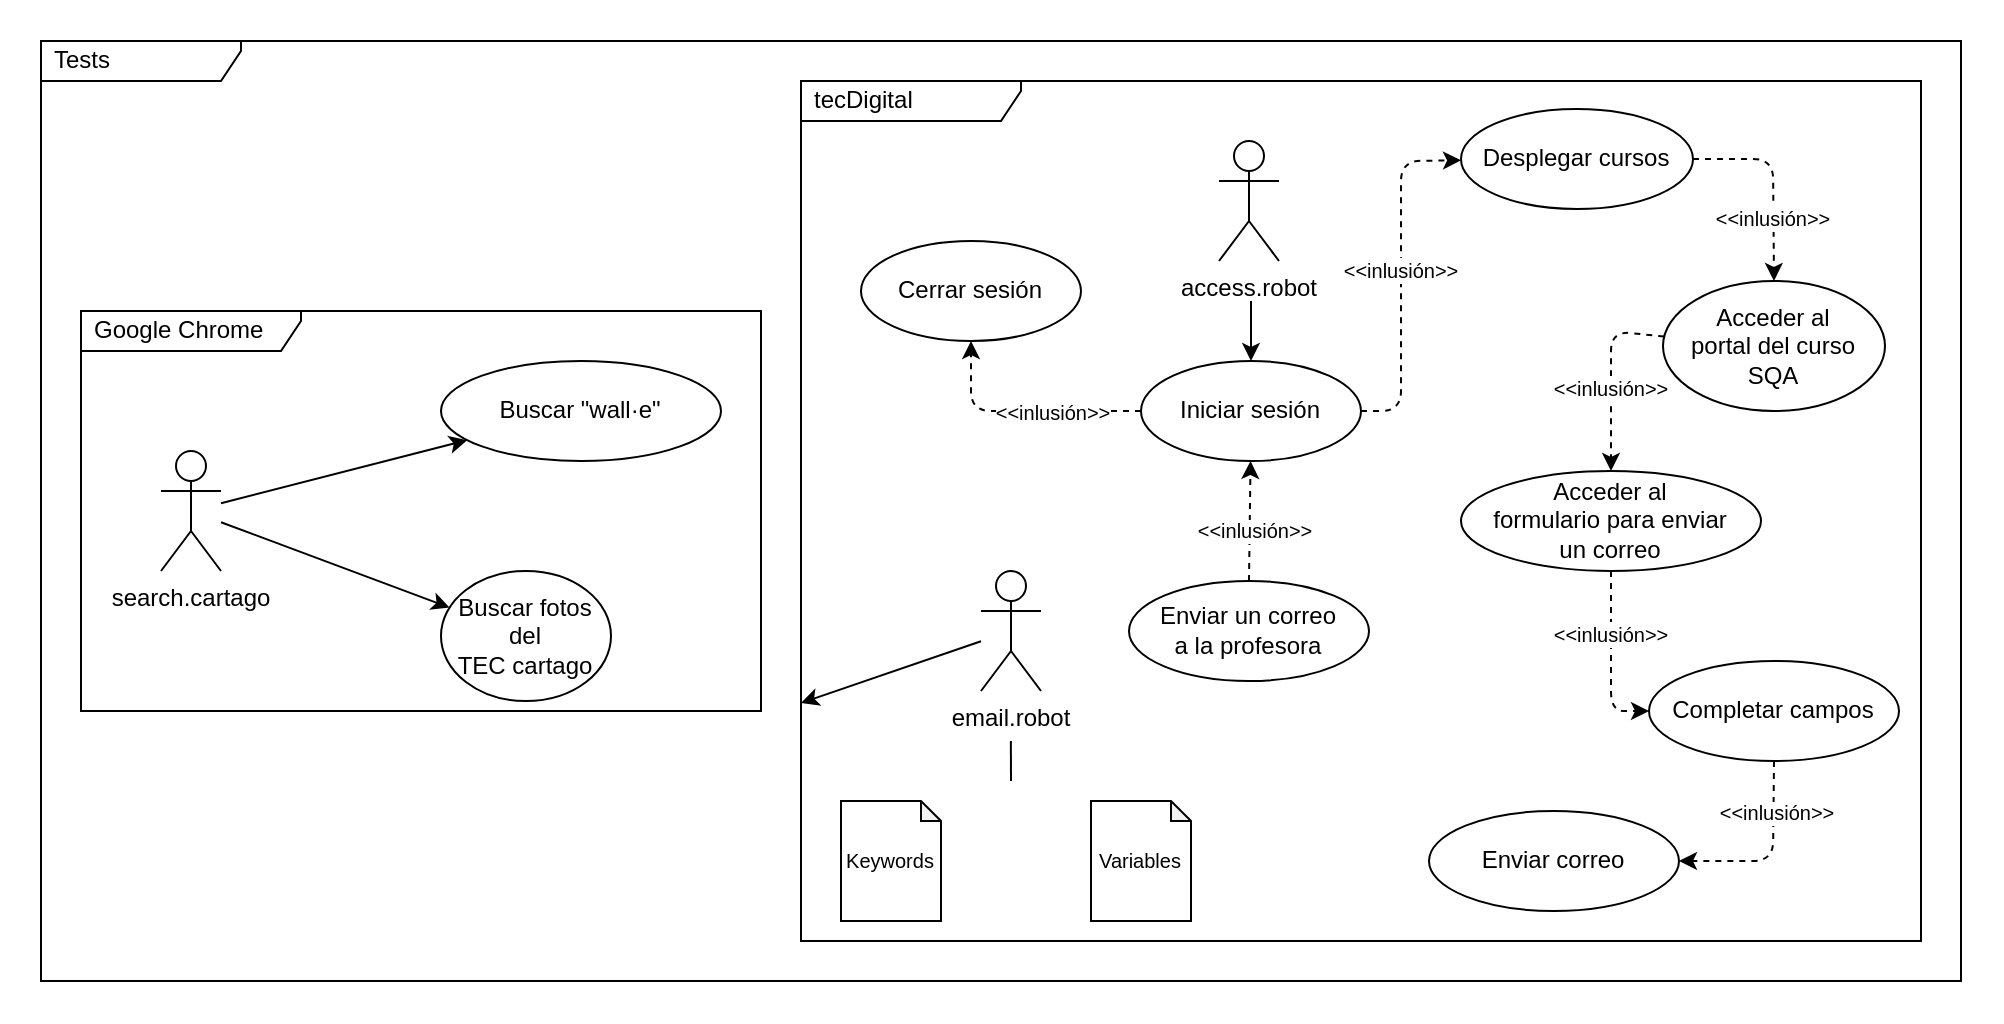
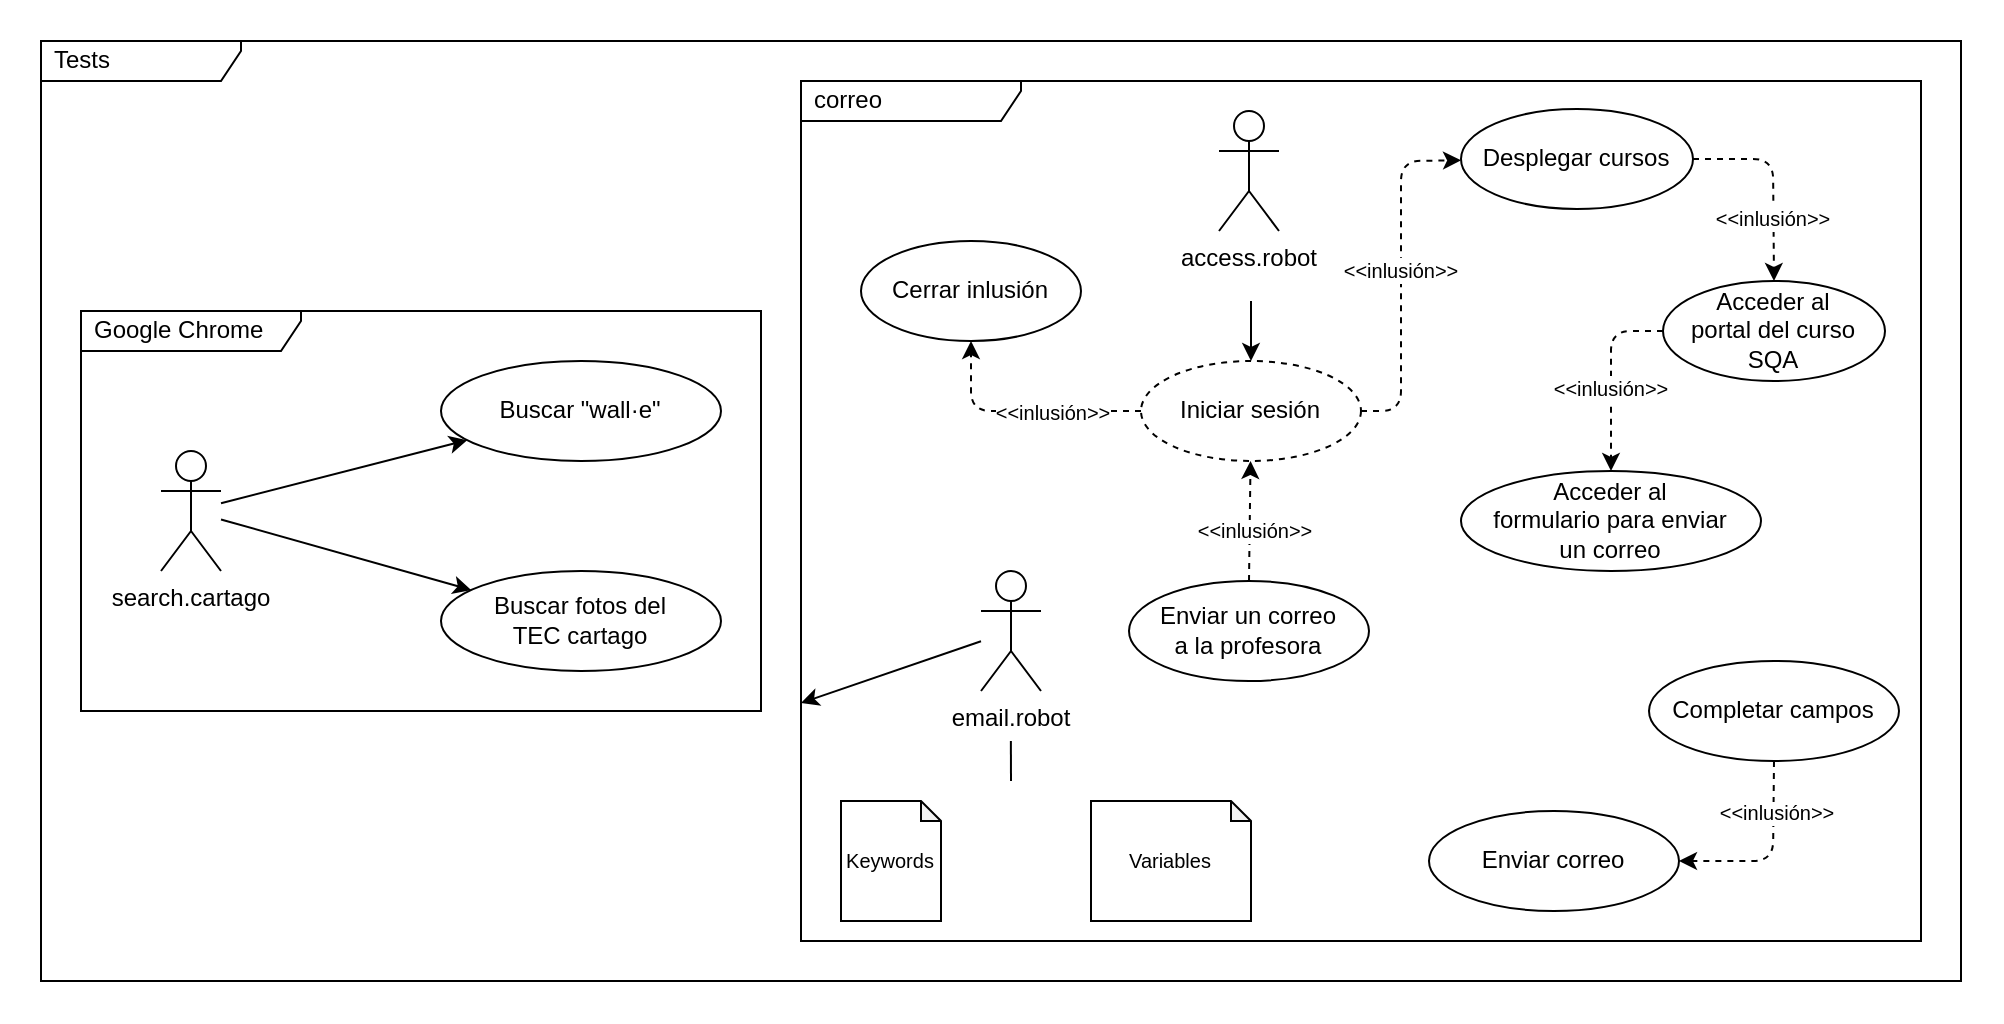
- <mxCell id="5" value="tecDigital" style="shape=umlFrame;whiteSpace=wrap;html=1;width=110;height=20;boundedLbl=1;verticalAlign=middle;align=left;spacingLeft=5;fillColor=none;rounded=1;" parent="1" vertex="1"><mxGeometry x="400" y="40" width="560" height="430" as="geometry" /></mxCell>
+ <mxCell id="5" value="correo" style="shape=umlFrame;whiteSpace=wrap;html=1;width=110;height=20;boundedLbl=1;verticalAlign=middle;align=left;spacingLeft=5;fillColor=none;rounded=1;" parent="1" vertex="1"><mxGeometry x="400" y="40" width="560" height="430" as="geometry" /></mxCell>
- <mxCell id="11" value="access.robot" style="shape=umlActor;verticalLabelPosition=bottom;verticalAlign=top;html=1;outlineConnect=0;rounded=1;fillColor=none;" parent="1" vertex="1"><mxGeometry x="609" y="70" width="30" height="60" as="geometry" /></mxCell>
+ <mxCell id="11" value="access.robot" style="shape=umlActor;verticalLabelPosition=bottom;verticalAlign=top;html=1;outlineConnect=0;rounded=1;fillColor=none;" parent="1" vertex="1"><mxGeometry x="609" y="55" width="30" height="60" as="geometry" /></mxCell>
- <mxCell id="14" value="Cerrar sesión" style="ellipse;whiteSpace=wrap;html=1;fillColor=none;" parent="1" vertex="1"><mxGeometry x="430" y="120" width="110" height="50" as="geometry" /></mxCell>
+ <mxCell id="14" value="Cerrar inlusión" style="ellipse;whiteSpace=wrap;html=1;fillColor=none;" parent="1" vertex="1"><mxGeometry x="430" y="120" width="110" height="50" as="geometry" /></mxCell>
- <mxCell id="21" value="Acceder al &lt;br&gt;portal del curso&lt;br&gt;SQA" style="ellipse;whiteSpace=wrap;html=1;fillColor=none;" parent="1" vertex="1"><mxGeometry x="831" y="140" width="111" height="65" as="geometry" /></mxCell>
+ <mxCell id="21" value="Acceder al &lt;br&gt;portal del curso&lt;br&gt;SQA" style="ellipse;whiteSpace=wrap;html=1;fillColor=none;" parent="1" vertex="1"><mxGeometry x="831" y="140" width="111" height="50" as="geometry" /></mxCell>
- <mxCell id="13" value="Iniciar sesión" style="ellipse;whiteSpace=wrap;html=1;fillColor=none;" parent="1" vertex="1"><mxGeometry x="570" y="180" width="110" height="50" as="geometry" /></mxCell>
+ <mxCell id="13" value="Iniciar sesión" style="ellipse;whiteSpace=wrap;html=1;fillColor=none;dashed=1;" parent="1" vertex="1"><mxGeometry x="570" y="180" width="110" height="50" as="geometry" /></mxCell>
- <mxCell id="9" value="Buscar fotos del&lt;br&gt;TEC cartago" style="ellipse;whiteSpace=wrap;html=1;fillColor=none;" parent="1" vertex="1"><mxGeometry x="220" y="285" width="85" height="65" as="geometry" /></mxCell>
+ <mxCell id="9" value="Buscar fotos del&lt;br&gt;TEC cartago" style="ellipse;whiteSpace=wrap;html=1;fillColor=none;" parent="1" vertex="1"><mxGeometry x="220" y="285" width="140" height="50" as="geometry" /></mxCell>
- <mxCell id="24" value="&lt;font style=&quot;font-size: 10px&quot;&gt;&amp;lt;&amp;lt;inlusión&amp;gt;&amp;gt;&lt;/font&gt;" style="endArrow=classic;html=1;dashed=1;" parent="1" source="17" target="19" edge="1"><mxGeometry x="-0.286" width="50" height="50" relative="1" as="geometry"><mxPoint x="1050" y="20" as="sourcePoint" /><mxPoint x="918.334" y="151.666" as="targetPoint" /><mxPoint as="offset" /><Array as="points"><mxPoint x="805" y="355" /></Array></mxGeometry></mxCell>
- <mxCell id="29" value="&lt;font style=&quot;font-size: 10px&quot;&gt;Variables&lt;/font&gt;" style="shape=note;whiteSpace=wrap;html=1;backgroundOutline=1;darkOpacity=0.05;size=10;fillColor=none;" parent="1" vertex="1"><mxGeometry x="545" y="400" width="50" height="60" as="geometry" /></mxCell>
+ <mxCell id="29" value="&lt;font style=&quot;font-size: 10px&quot;&gt;Variables&lt;/font&gt;" style="shape=note;whiteSpace=wrap;html=1;backgroundOutline=1;darkOpacity=0.05;size=10;fillColor=none;" parent="1" vertex="1"><mxGeometry x="545" y="400" width="80" height="60" as="geometry" /></mxCell>
